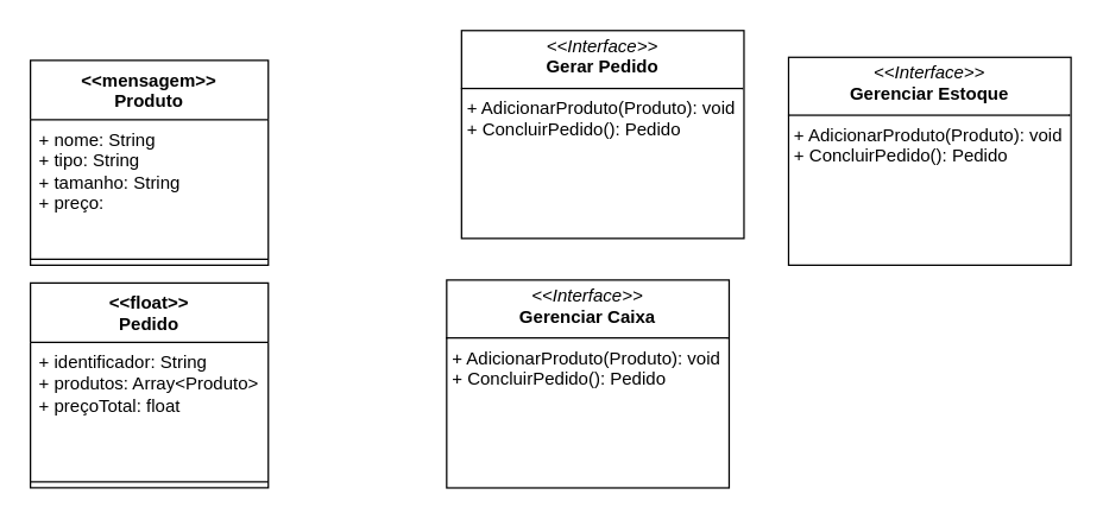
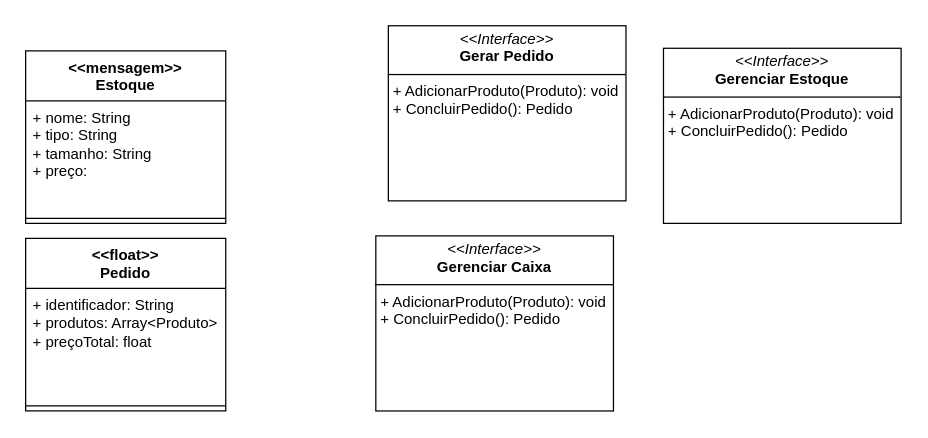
- <mxCell id="3" value="&amp;lt;&amp;lt;mensagem&amp;gt;&amp;gt;&lt;div&gt;Produto&lt;/div&gt;" style="swimlane;fontStyle=1;align=center;verticalAlign=top;childLayout=stackLayout;horizontal=1;startSize=40;horizontalStack=0;resizeParent=1;resizeParentMax=0;resizeLast=0;collapsible=1;marginBottom=0;whiteSpace=wrap;html=1;" vertex="1" parent="1"><mxGeometry x="20" y="40" width="160" height="138" as="geometry" /></mxCell>
+ <mxCell id="3" value="&amp;lt;&amp;lt;mensagem&amp;gt;&amp;gt;&lt;div&gt;Estoque&lt;/div&gt;" style="swimlane;fontStyle=1;align=center;verticalAlign=top;childLayout=stackLayout;horizontal=1;startSize=40;horizontalStack=0;resizeParent=1;resizeParentMax=0;resizeLast=0;collapsible=1;marginBottom=0;whiteSpace=wrap;html=1;" vertex="1" parent="1"><mxGeometry x="20" y="40" width="160" height="138" as="geometry" /></mxCell>
